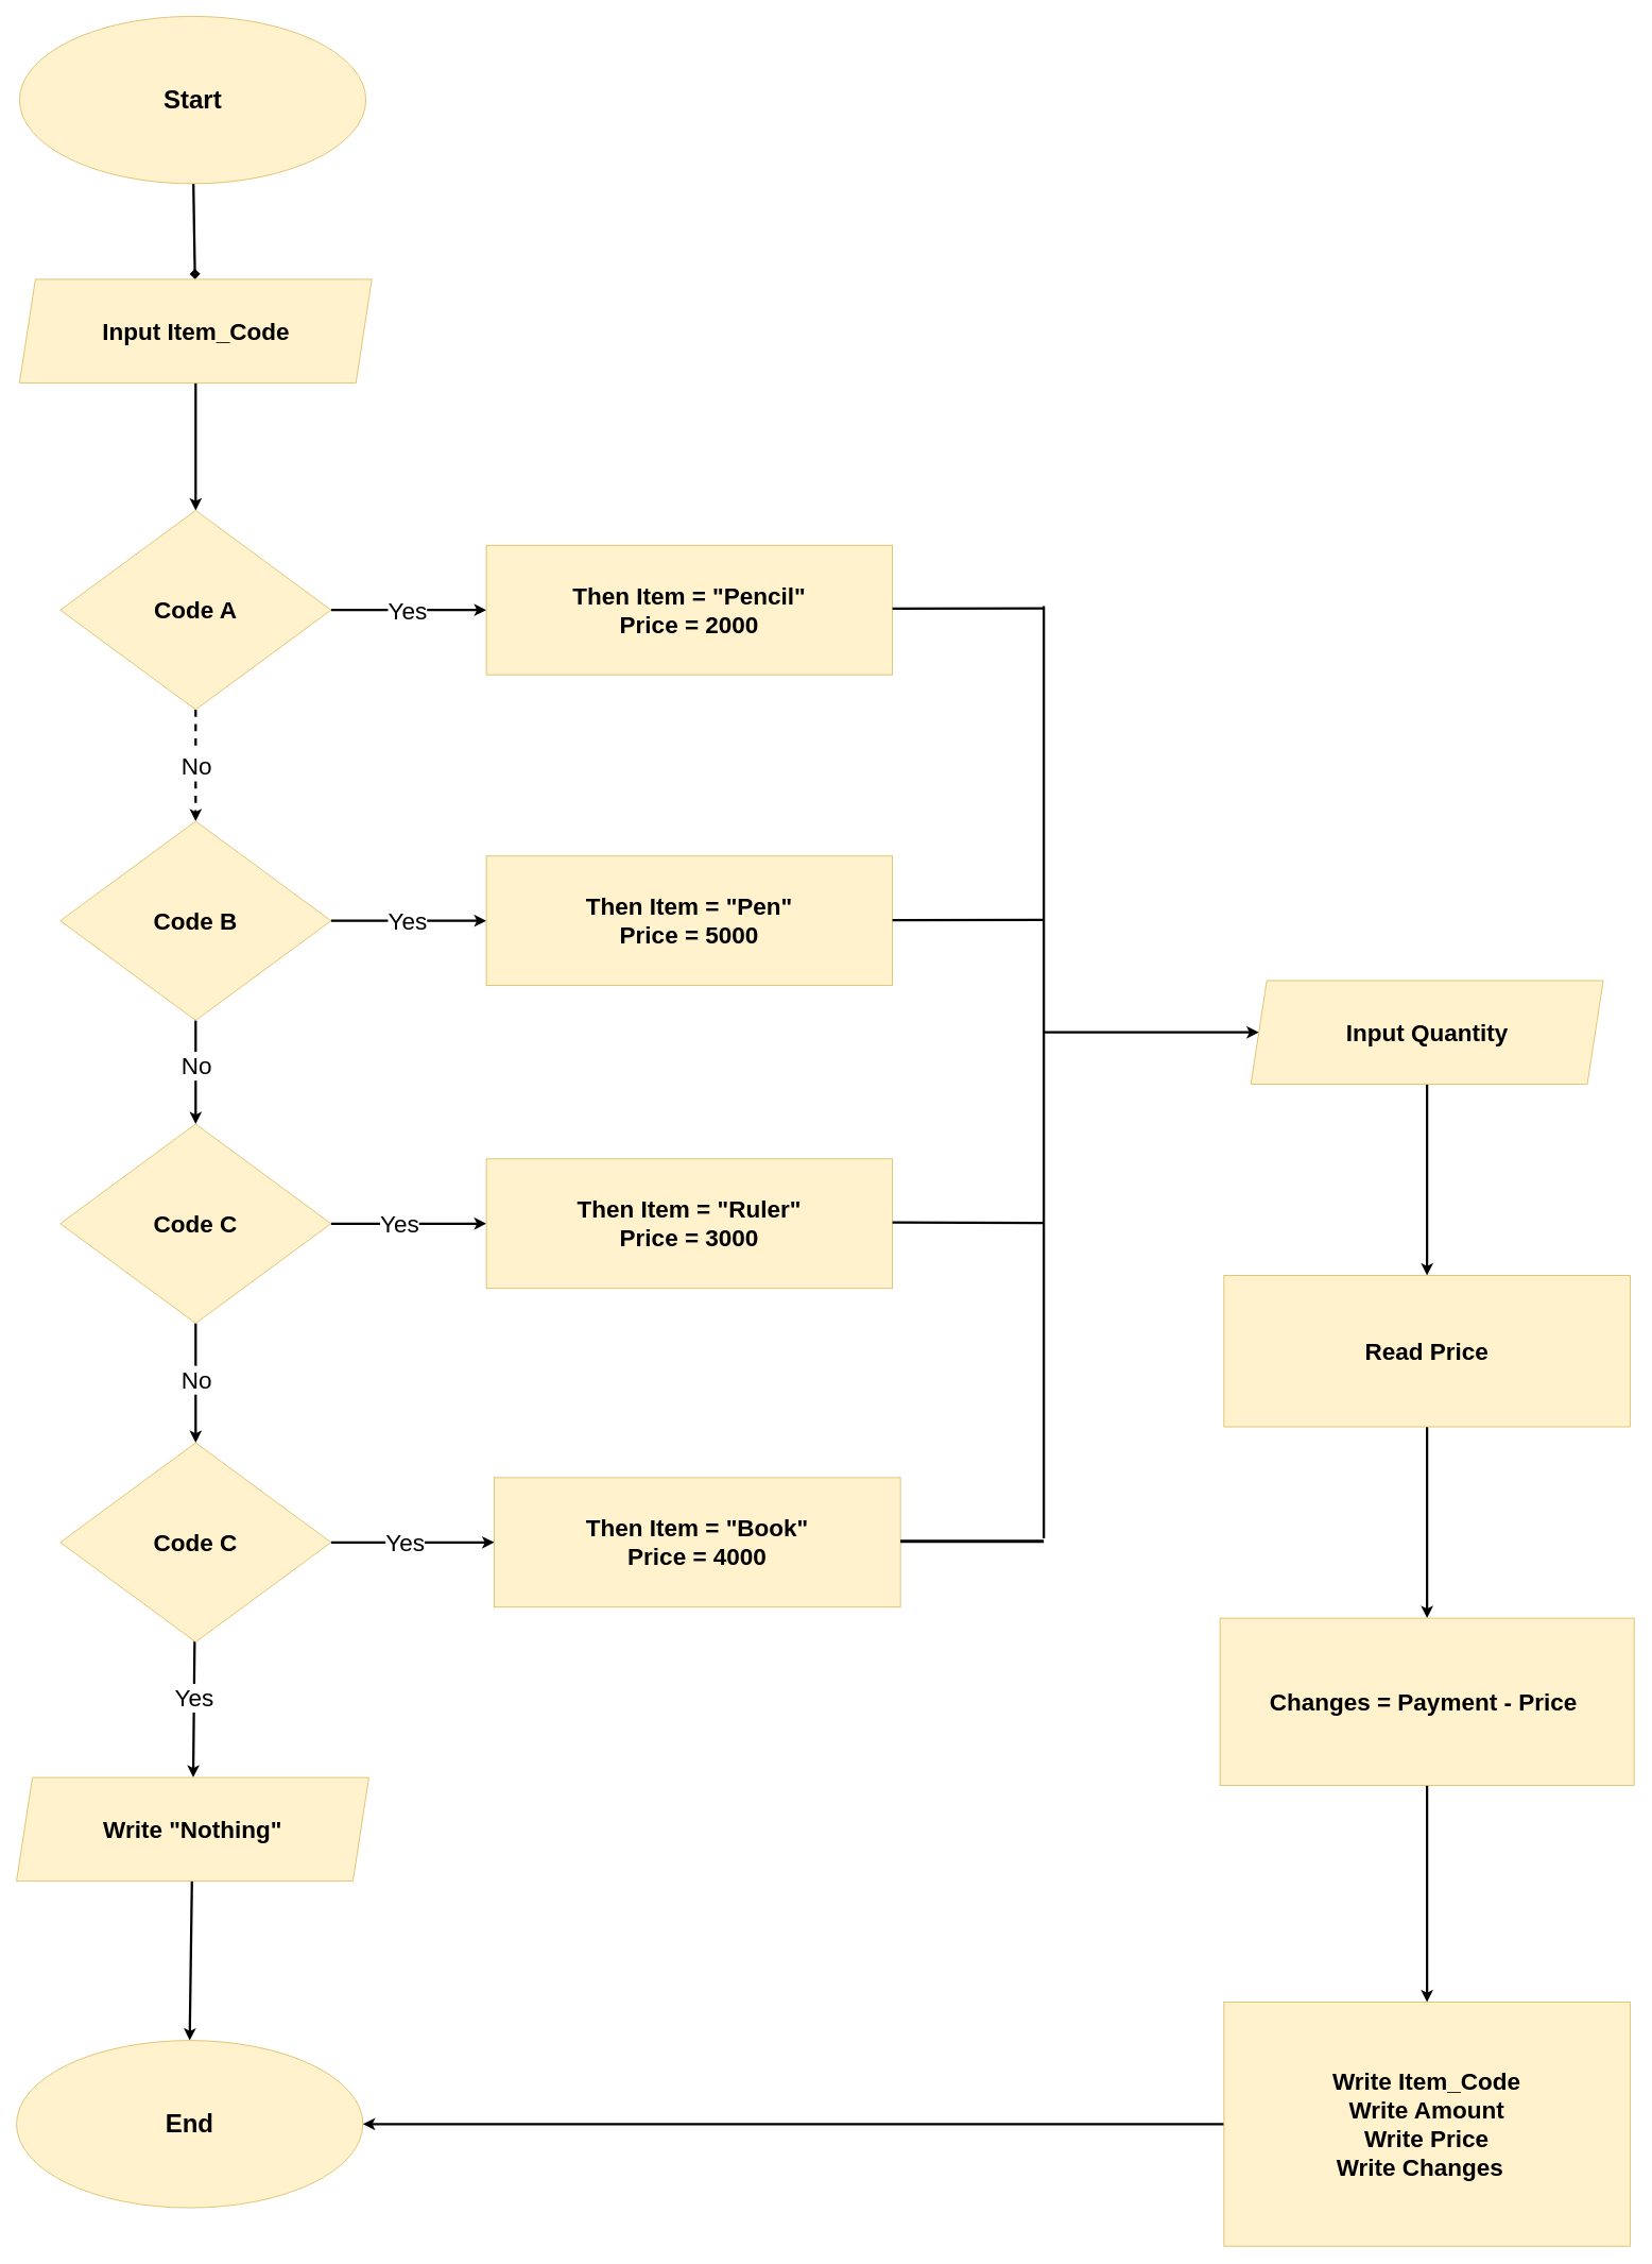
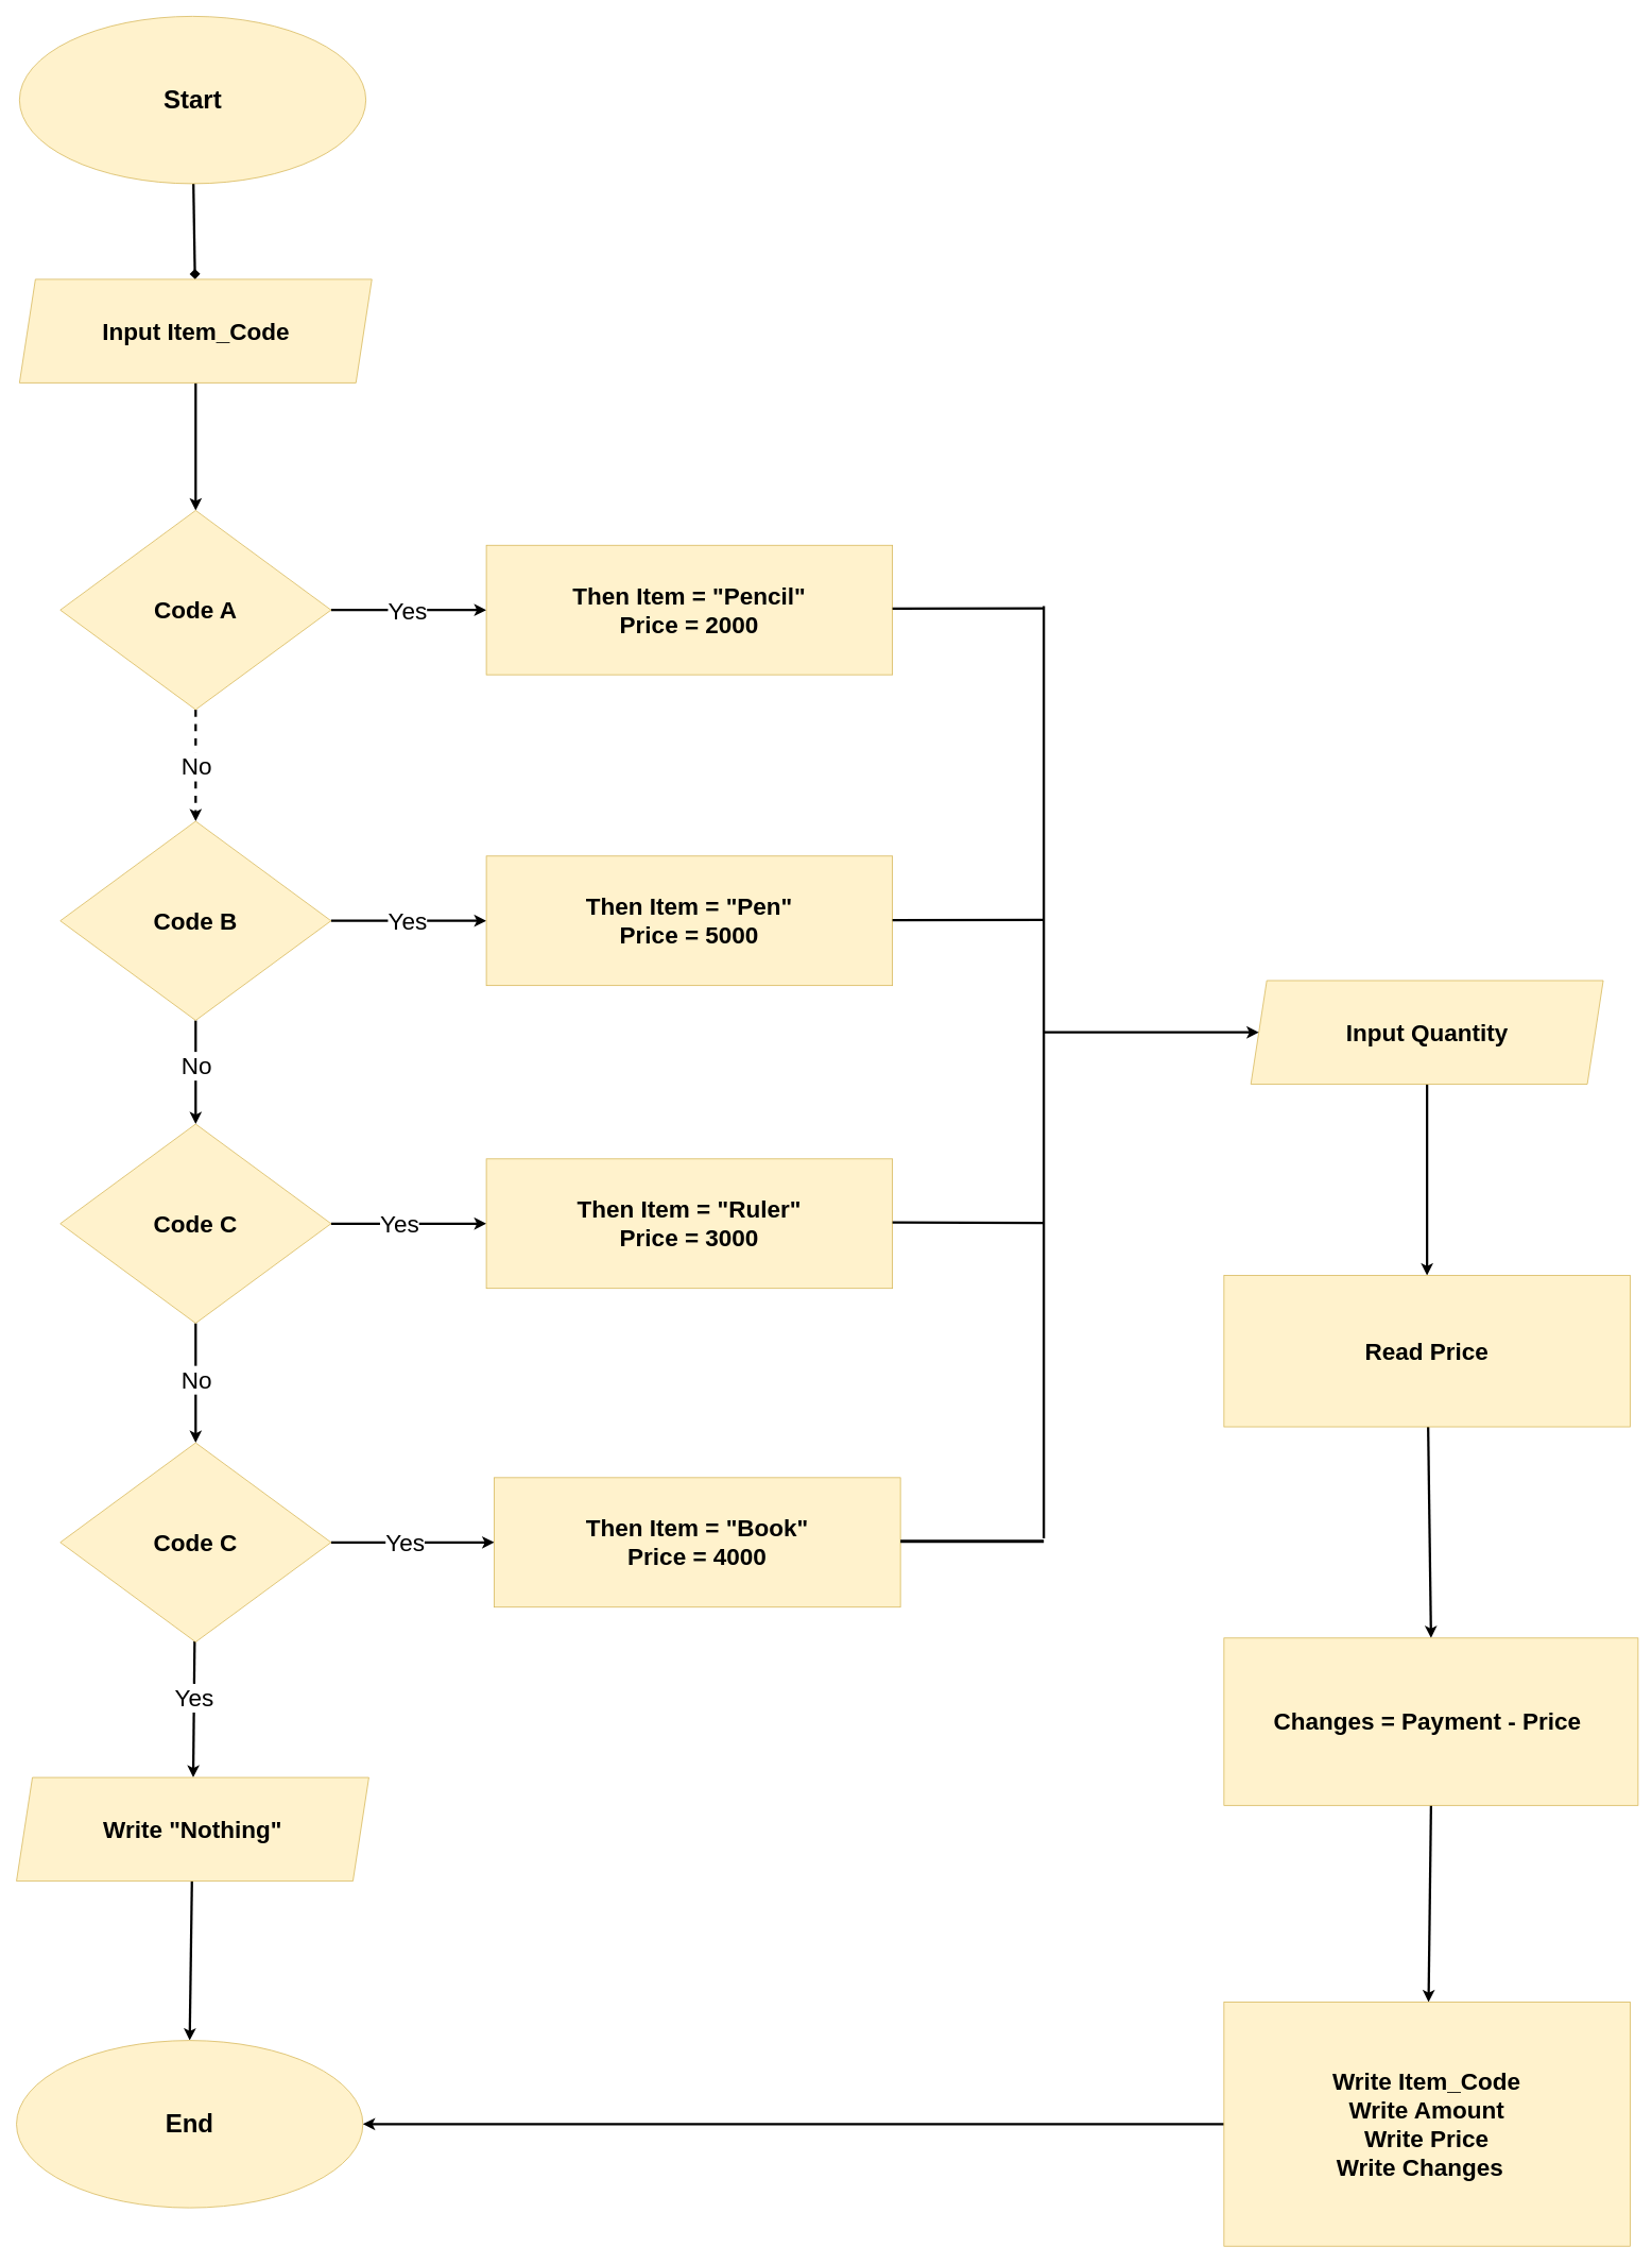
- <mxCell id="46" value="&lt;b&gt;Changes = Payment - Price&amp;nbsp;&lt;/b&gt;" style="rounded=0;whiteSpace=wrap;html=1;fontSize=30;fillColor=#fff2cc;strokeColor=#d6b656;" vertex="1" parent="1"><mxGeometry x="1531.26" y="2030" width="520" height="210" as="geometry" /></mxCell>
+ <mxCell id="46" value="&lt;b&gt;Changes = Payment - Price&amp;nbsp;&lt;/b&gt;" style="rounded=0;whiteSpace=wrap;html=1;fontSize=30;fillColor=#fff2cc;strokeColor=#d6b656;" vertex="1" parent="1"><mxGeometry x="1536.26" y="2055" width="520" height="210" as="geometry" /></mxCell>
